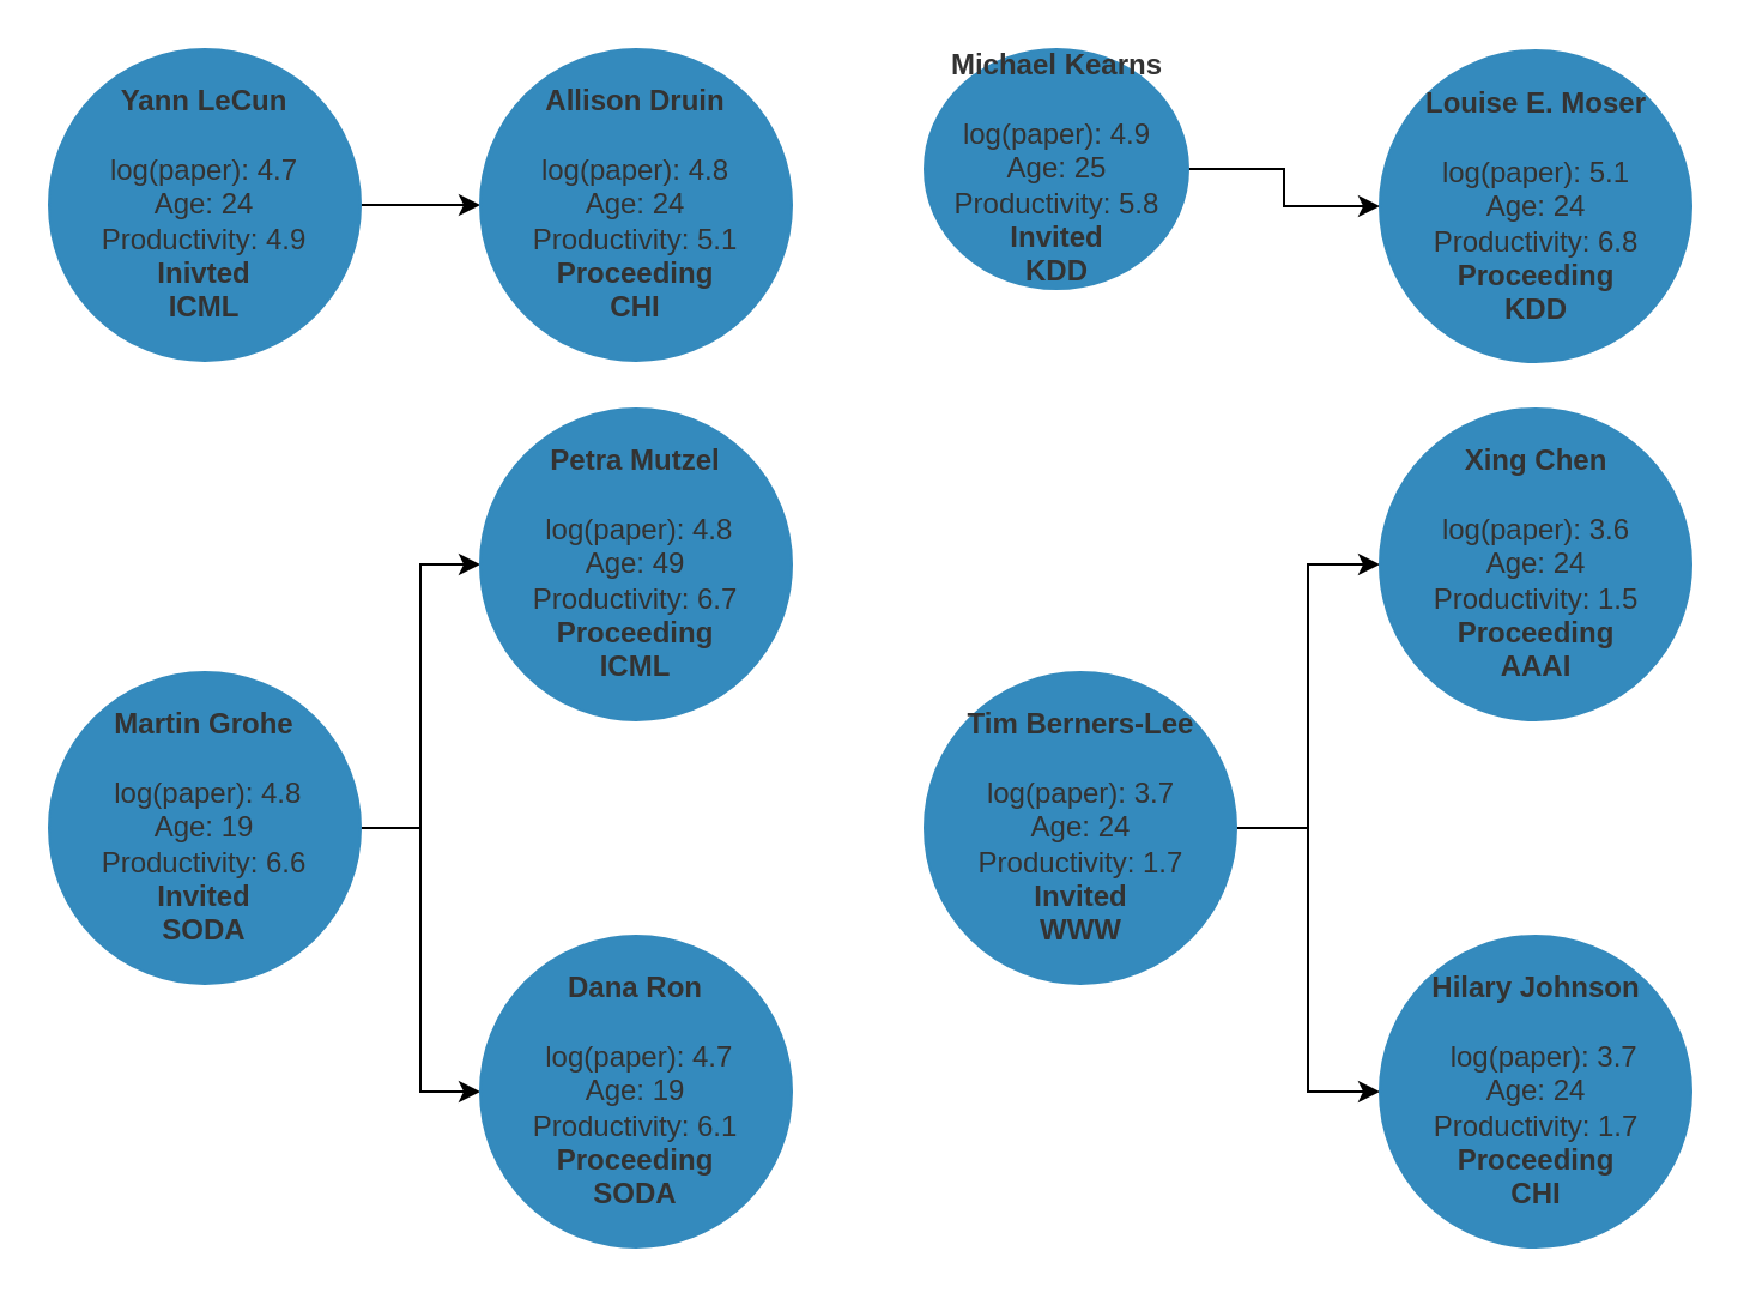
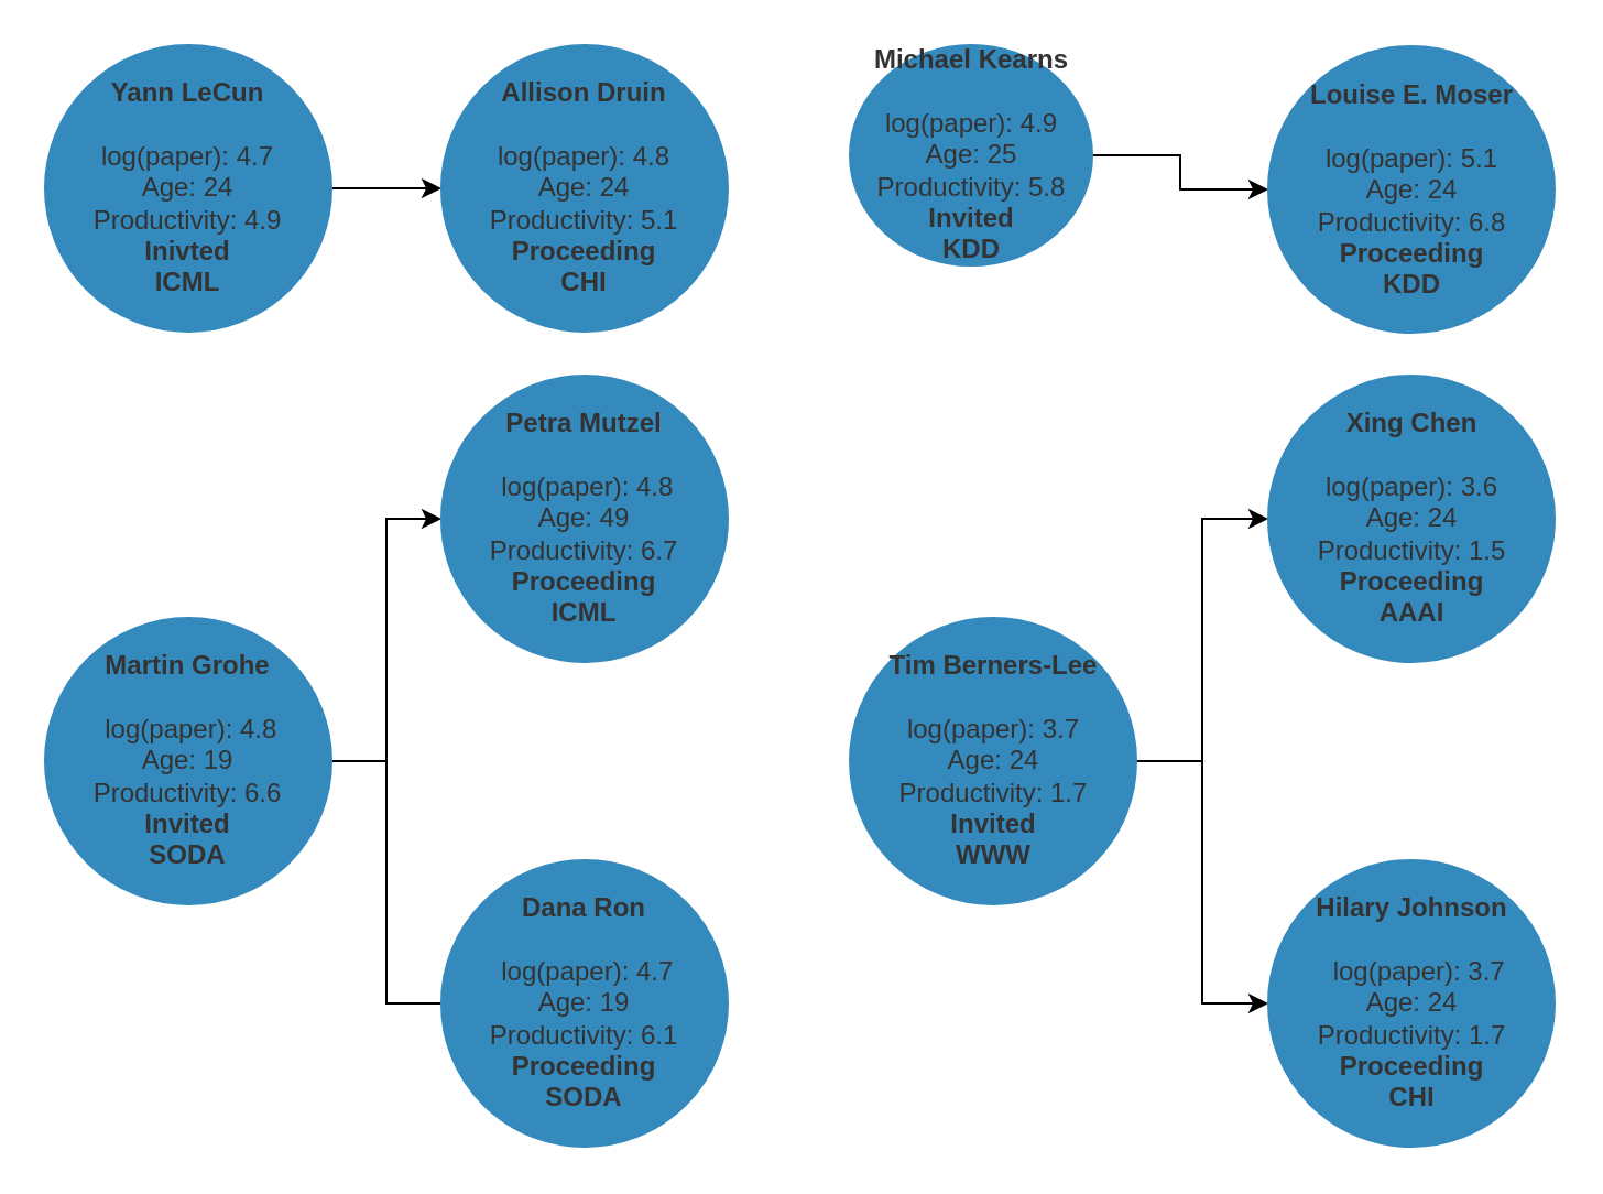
- <mxCell id="9" style="edgeStyle=orthogonalEdgeStyle;rounded=0;orthogonalLoop=1;jettySize=auto;html=1;exitX=1;exitY=0.5;exitDx=0;exitDy=0;entryX=0;entryY=0.5;entryDx=0;entryDy=0;labelBackgroundColor=none;strokeColor=#000000;fontColor=#333333;" parent="1" source="10" target="12" edge="1"><mxGeometry relative="1" as="geometry"><mxPoint x="210" y="515" as="targetPoint" /></mxGeometry></mxCell>
+ <mxCell id="9" style="edgeStyle=orthogonalEdgeStyle;rounded=0;orthogonalLoop=1;jettySize=auto;html=1;exitX=1;exitY=0.5;exitDx=0;exitDy=0;entryX=0;entryY=0.5;entryDx=0;entryDy=0;labelBackgroundColor=none;strokeColor=#000000;fontColor=#333333;endArrow=none;" parent="1" source="10" target="12" edge="1"><mxGeometry relative="1" as="geometry"><mxPoint x="210" y="515" as="targetPoint" /></mxGeometry></mxCell>
